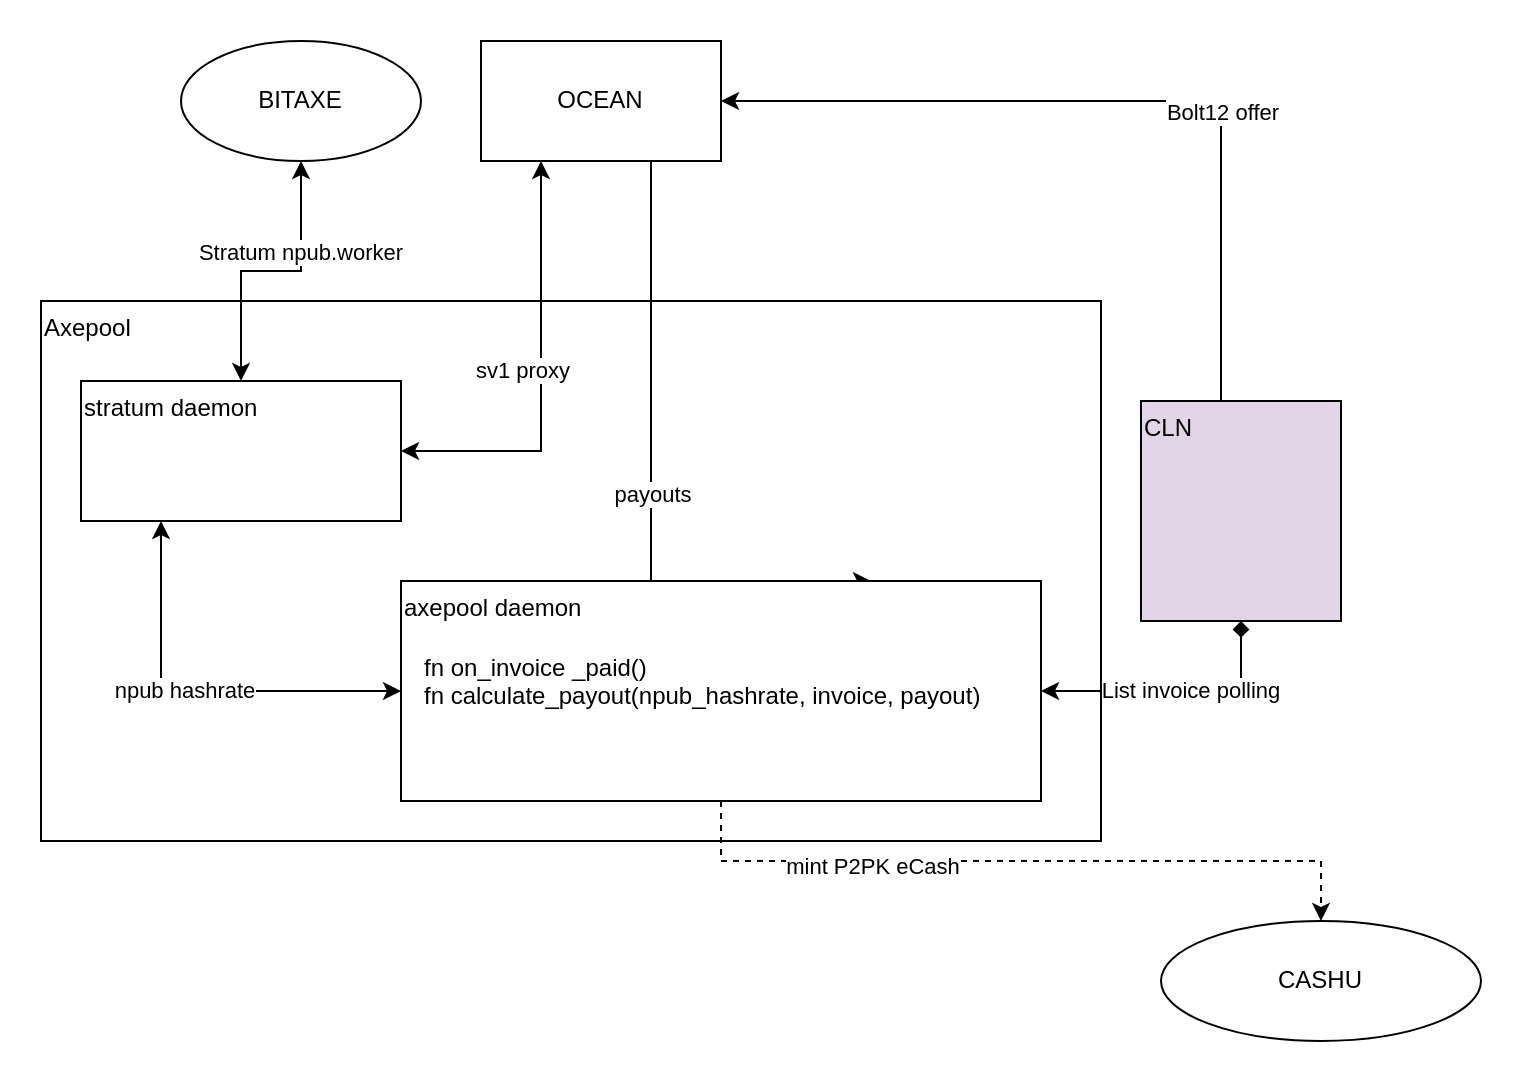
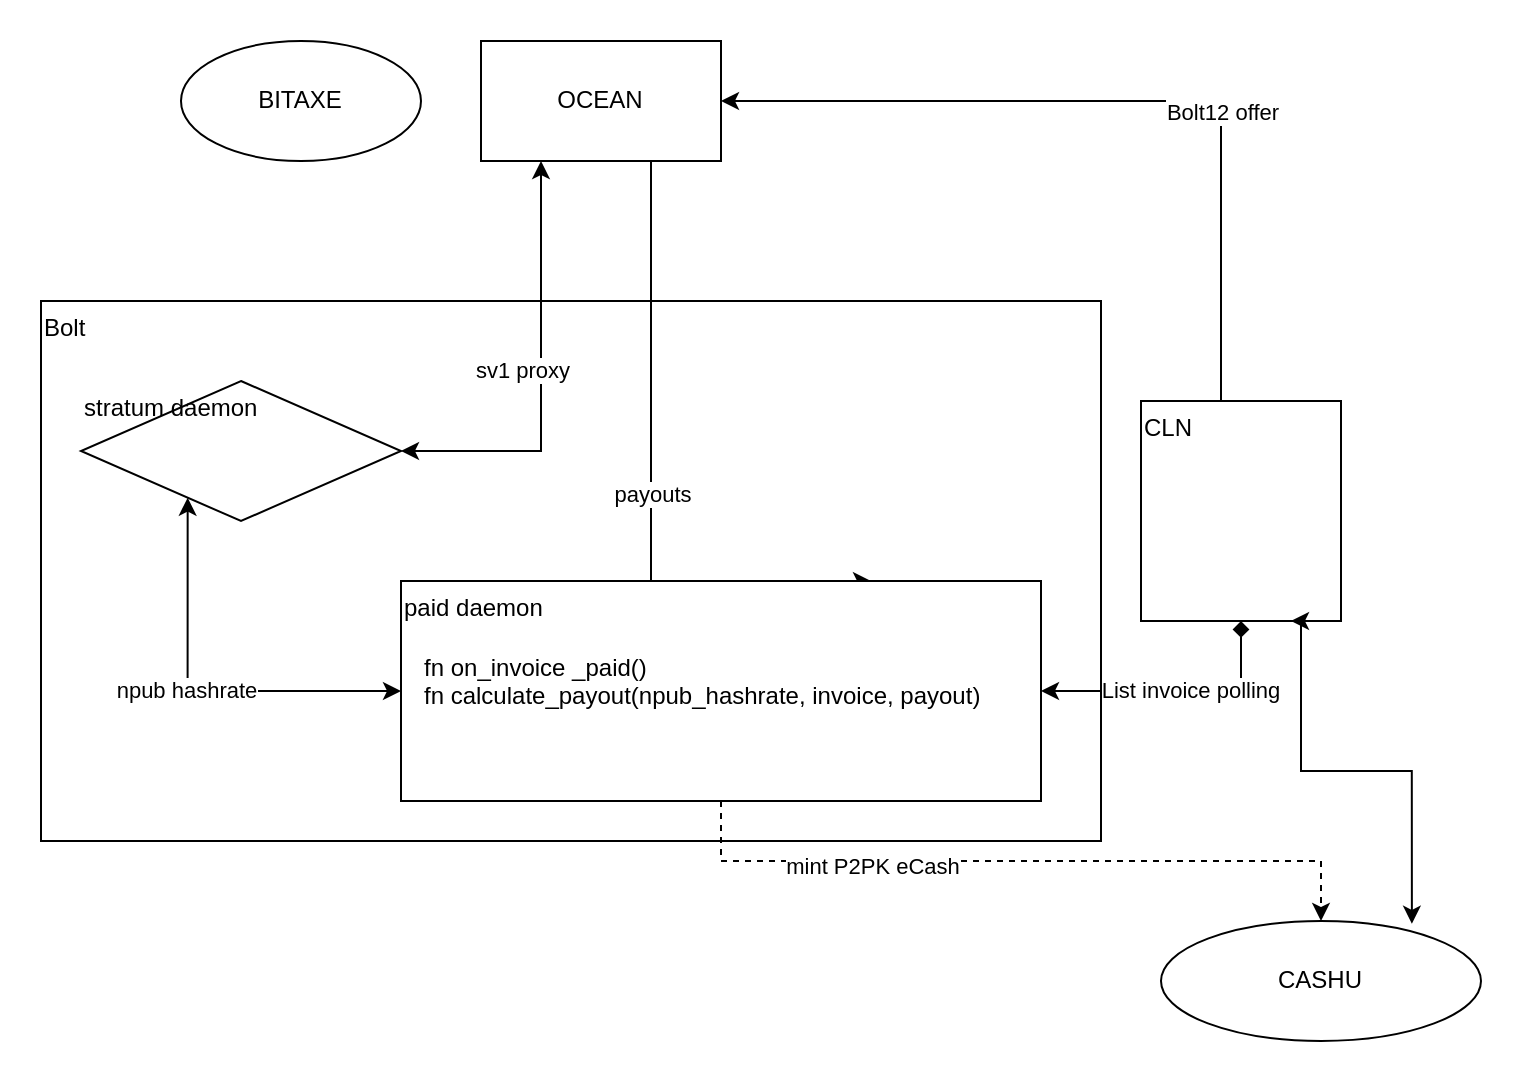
- <mxCell id="5" style="edgeStyle=orthogonalEdgeStyle;rounded=0;orthogonalLoop=1;jettySize=auto;html=1;exitX=0.5;exitY=0;exitDx=0;exitDy=0;entryX=0.5;entryY=1;entryDx=0;entryDy=0;startArrow=classic;startFill=1;" edge="1" parent="1" source="9" target="21"><mxGeometry relative="1" as="geometry" /></mxCell>
- <mxCell id="6" value="Stratum npub.worker" style="edgeLabel;html=1;align=center;verticalAlign=middle;resizable=0;points=[];" vertex="1" connectable="0" parent="5"><mxGeometry x="0.357" y="1" relative="1" as="geometry"><mxPoint as="offset" /></mxGeometry></mxCell>
- <mxCell id="2" value="Axepool" style="rounded=0;whiteSpace=wrap;html=1;align=left;verticalAlign=top;" vertex="1" parent="1"><mxGeometry x="20" y="150" width="530" height="270" as="geometry" /></mxCell>
+ <mxCell id="2" value="Bolt" style="rounded=0;whiteSpace=wrap;html=1;align=left;verticalAlign=top;" vertex="1" parent="1"><mxGeometry x="20" y="150" width="530" height="270" as="geometry" /></mxCell>
- <mxCell id="9" value="stratum daemon" style="rounded=0;whiteSpace=wrap;html=1;align=left;verticalAlign=top;" vertex="1" parent="1"><mxGeometry x="40" y="190" width="160" height="70" as="geometry" /></mxCell>
+ <mxCell id="9" value="stratum daemon" style="rhombus;whiteSpace=wrap;html=1;align=left;verticalAlign=top;" vertex="1" parent="1"><mxGeometry x="40" y="190" width="160" height="70" as="geometry" /></mxCell>
- <mxCell id="15" value="CLN &amp;nbsp;" style="rounded=0;whiteSpace=wrap;html=1;align=left;verticalAlign=top;fillColor=#e1d5e7;" vertex="1" parent="14"><mxGeometry width="100" height="110" as="geometry" /></mxCell>
+ <mxCell id="15" value="CLN &amp;nbsp;" style="rounded=0;whiteSpace=wrap;html=1;align=left;verticalAlign=top;" vertex="1" parent="14"><mxGeometry width="100" height="110" as="geometry" /></mxCell>
- <mxCell id="24" value="axepool daemon" style="rounded=0;whiteSpace=wrap;html=1;align=left;verticalAlign=top;" vertex="1" parent="23"><mxGeometry width="320" height="110" as="geometry" /></mxCell>
+ <mxCell id="24" value="paid daemon" style="rounded=0;whiteSpace=wrap;html=1;align=left;verticalAlign=top;" vertex="1" parent="23"><mxGeometry width="320" height="110" as="geometry" /></mxCell>
+ <mxCell id="26" style="edgeStyle=orthogonalEdgeStyle;rounded=0;orthogonalLoop=1;jettySize=auto;html=1;exitX=0.75;exitY=1;exitDx=0;exitDy=0;entryX=0.784;entryY=0.023;entryDx=0;entryDy=0;entryPerimeter=0;startArrow=classic;startFill=1;" edge="1" parent="1" source="15" target="22"><mxGeometry relative="1" as="geometry"><Array as="points"><mxPoint x="650" y="310" /><mxPoint x="650" y="385" /><mxPoint x="705" y="385" /></Array></mxGeometry></mxCell>
